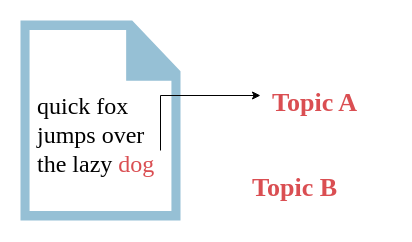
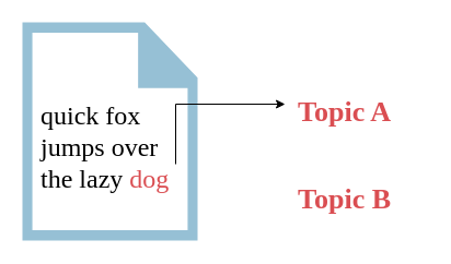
- <mxCell id="7" value="&lt;font style=&quot;font-size: 26px&quot; color=&quot;#DA4E52&quot;&gt;&lt;font style=&quot;font-size: 26px&quot;&gt;&lt;b style=&quot;font-size: 26px&quot;&gt;Topic B&lt;/b&gt;&lt;br style=&quot;font-size: 26px&quot;&gt;&lt;/font&gt;&lt;/font&gt;" style="text;whiteSpace=wrap;html=1;fontSize=26;fontFamily=Palatino Linotype;" parent="1" vertex="1"><mxGeometry x="250" y="165" width="120" height="30" as="geometry" /></mxCell>
+ <mxCell id="7" value="&lt;font style=&quot;font-size: 26px&quot; color=&quot;#DA4E52&quot;&gt;&lt;font style=&quot;font-size: 26px&quot;&gt;&lt;b style=&quot;font-size: 26px&quot;&gt;Topic B&lt;/b&gt;&lt;br style=&quot;font-size: 26px&quot;&gt;&lt;/font&gt;&lt;/font&gt;" style="text;whiteSpace=wrap;html=1;fontSize=26;fontFamily=Palatino Linotype;" parent="1" vertex="1"><mxGeometry x="270" y="160" width="120" height="30" as="geometry" /></mxCell>
